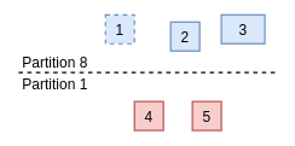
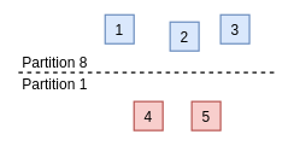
- <mxCell id="3" value="1" style="rounded=0;whiteSpace=wrap;html=1;fillColor=#dae8fc;strokeColor=#6c8ebf;strokeWidth=2;fontSize=20;dashed=1;" parent="1" vertex="1"><mxGeometry x="145" y="20" width="40" height="40" as="geometry" /></mxCell>
+ <mxCell id="3" value="1" style="rounded=0;whiteSpace=wrap;html=1;fillColor=#dae8fc;strokeColor=#6c8ebf;strokeWidth=2;fontSize=20;" parent="1" vertex="1"><mxGeometry x="145" y="20" width="40" height="40" as="geometry" /></mxCell>
- <mxCell id="5" value="3" style="rounded=0;whiteSpace=wrap;html=1;fillColor=#dae8fc;strokeColor=#6c8ebf;strokeWidth=2;fontSize=20;" parent="1" vertex="1"><mxGeometry x="305" y="20" width="60" height="40" as="geometry" /></mxCell>
+ <mxCell id="5" value="3" style="rounded=0;whiteSpace=wrap;html=1;fillColor=#dae8fc;strokeColor=#6c8ebf;strokeWidth=2;fontSize=20;" parent="1" vertex="1"><mxGeometry x="305" y="20" width="40" height="40" as="geometry" /></mxCell>
